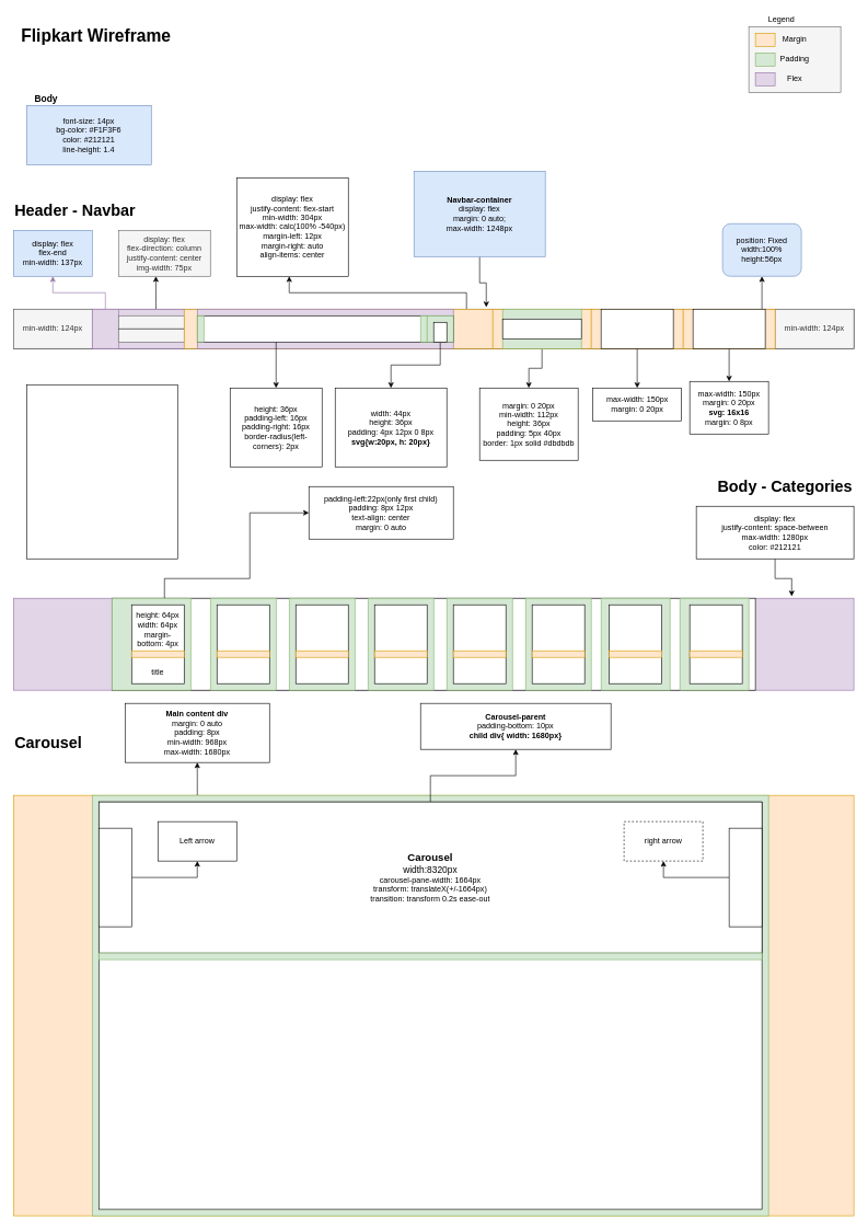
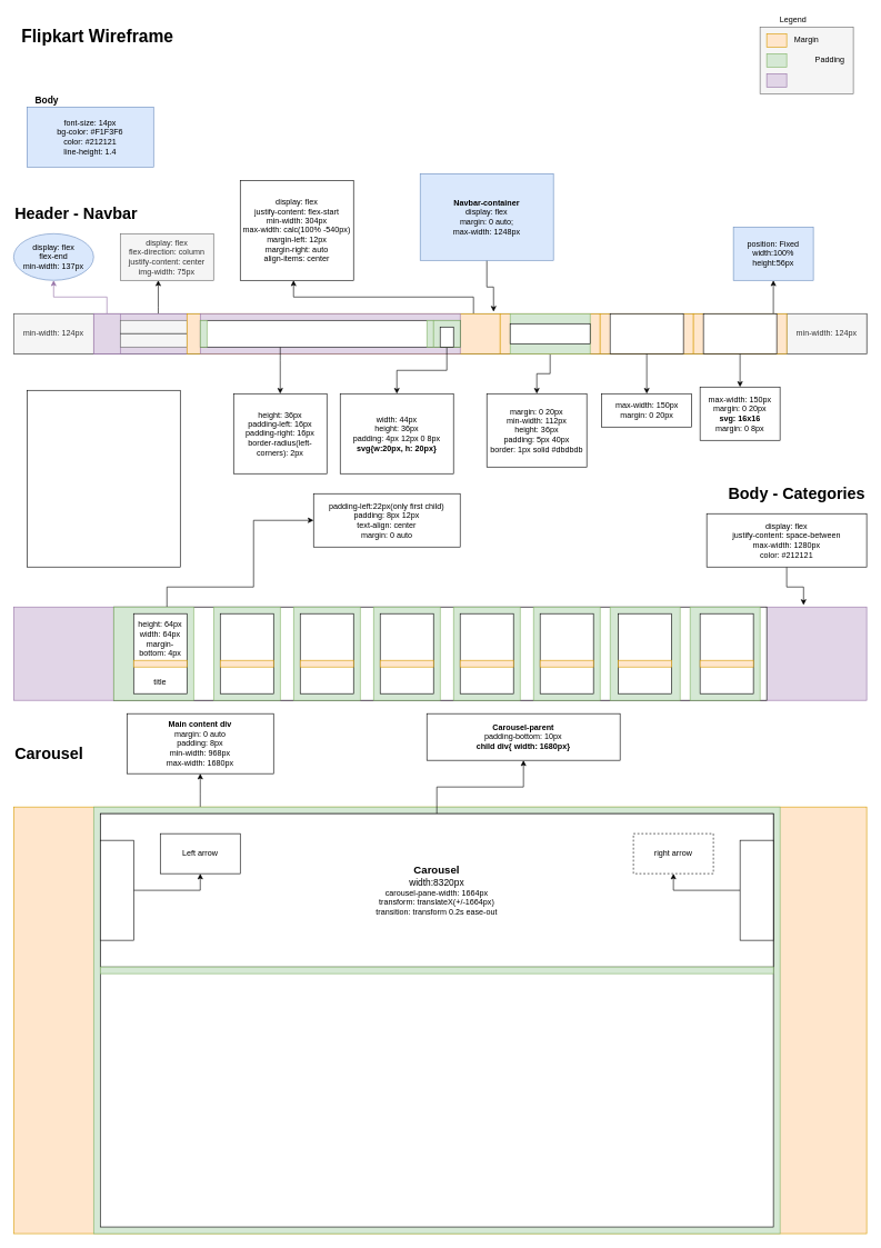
- <mxCell id="27" value="Padding" style="text;html=1;strokeColor=none;fillColor=none;align=center;verticalAlign=middle;whiteSpace=wrap;rounded=0;fontFamily=Helvetica;fontSize=12;" parent="1" vertex="1"><mxGeometry x="1190" y="80" width="40" height="20" as="geometry" /></mxCell>
+ <mxCell id="27" value="Padding" style="text;html=1;strokeColor=none;fillColor=none;align=center;verticalAlign=middle;whiteSpace=wrap;rounded=0;fontFamily=Helvetica;fontSize=12;" parent="1" vertex="1"><mxGeometry x="1225" y="80" width="40" height="20" as="geometry" /></mxCell>
- <mxCell id="28" value="Flex" style="text;html=1;strokeColor=none;fillColor=none;align=center;verticalAlign=middle;whiteSpace=wrap;rounded=0;fontFamily=Helvetica;fontSize=12;" parent="1" vertex="1"><mxGeometry x="1190" y="110" width="40" height="20" as="geometry" /></mxCell>
- <mxCell id="5" value="&lt;font style=&quot;font-size: 12px;&quot;&gt;position: Fixed&lt;br style=&quot;font-size: 12px;&quot;&gt;width:100%&lt;br style=&quot;font-size: 12px;&quot;&gt;height:56px&lt;/font&gt;" style="whiteSpace=wrap;html=1;fontSize=12;align=center;verticalAlign=middle;fontFamily=Helvetica;fillColor=#dae8fc;strokeColor=#6c8ebf;rounded=1;" parent="1" vertex="1"><mxGeometry x="1100" y="340" width="120" height="80" as="geometry" /></mxCell>
+ <mxCell id="5" value="&lt;font style=&quot;font-size: 12px;&quot;&gt;position: Fixed&lt;br style=&quot;font-size: 12px;&quot;&gt;width:100%&lt;br style=&quot;font-size: 12px;&quot;&gt;height:56px&lt;/font&gt;" style="rounded=0;whiteSpace=wrap;html=1;fontSize=12;align=center;verticalAlign=middle;fontFamily=Helvetica;fillColor=#dae8fc;strokeColor=#6c8ebf;" parent="1" vertex="1"><mxGeometry x="1100" y="340" width="120" height="80" as="geometry" /></mxCell>
- <mxCell id="15" value="display: flex&lt;br style=&quot;font-size: 12px;&quot;&gt;flex-end&lt;br style=&quot;font-size: 12px;&quot;&gt;min-width: 137px" style="rounded=0;whiteSpace=wrap;html=1;fontFamily=Helvetica;fontSize=12;align=center;verticalAlign=middle;fillColor=#dae8fc;strokeColor=#6c8ebf;" parent="1" vertex="1"><mxGeometry x="20" y="350" width="120" height="70" as="geometry" /></mxCell>
+ <mxCell id="15" value="display: flex&lt;br style=&quot;font-size: 12px;&quot;&gt;flex-end&lt;br style=&quot;font-size: 12px;&quot;&gt;min-width: 137px" style="ellipse;whiteSpace=wrap;html=1;fontFamily=Helvetica;fontSize=12;align=center;verticalAlign=middle;fillColor=#dae8fc;strokeColor=#6c8ebf;" parent="1" vertex="1"><mxGeometry x="20" y="350" width="120" height="70" as="geometry" /></mxCell>
